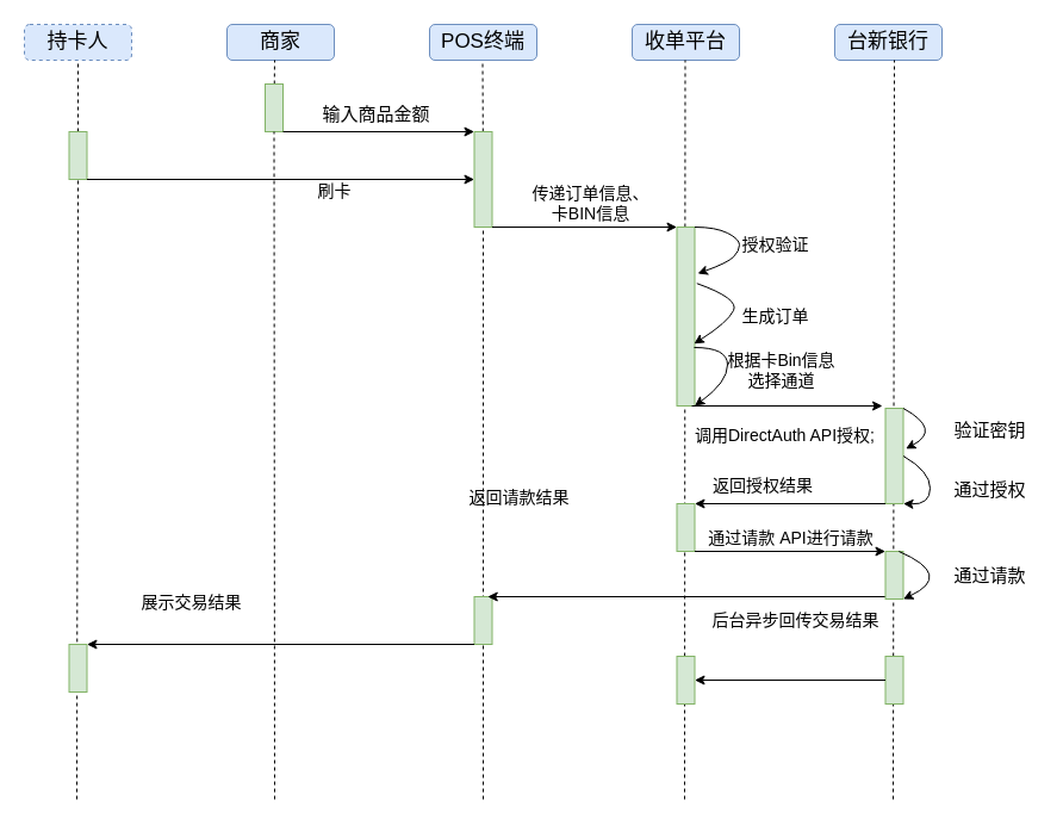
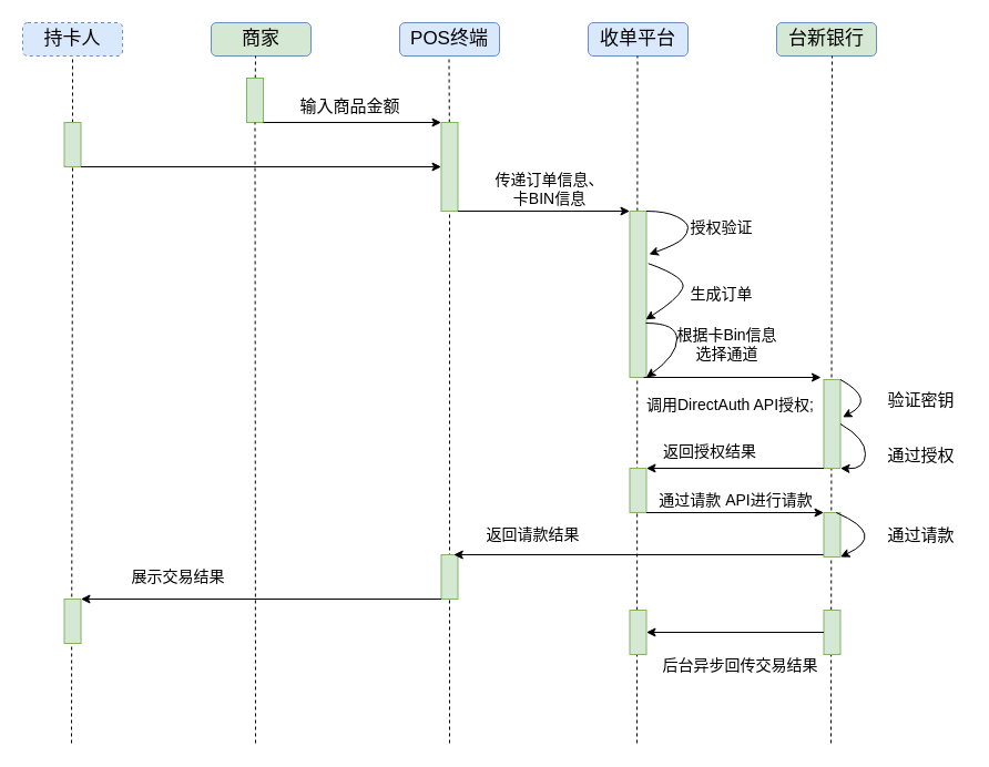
- <mxCell id="3" value="商家" style="rounded=1;whiteSpace=wrap;html=1;fillColor=#dae8fc;strokeColor=#6c8ebf;fontSize=17;" parent="1" vertex="1"><mxGeometry x="190" y="20" width="90" height="30" as="geometry" /></mxCell>
+ <mxCell id="3" value="商家" style="rounded=1;whiteSpace=wrap;html=1;fillColor=#d5e8d4;strokeColor=#6c8ebf;fontSize=17;" parent="1" vertex="1"><mxGeometry x="190" y="20" width="90" height="30" as="geometry" /></mxCell>
- <mxCell id="6" value="台新银行" style="rounded=1;whiteSpace=wrap;html=1;fillColor=#dae8fc;strokeColor=#6c8ebf;fontSize=17;" parent="1" vertex="1"><mxGeometry x="700" y="20" width="90" height="30" as="geometry" /></mxCell>
+ <mxCell id="6" value="台新银行" style="rounded=1;whiteSpace=wrap;html=1;fillColor=#d5e8d4;strokeColor=#6c8ebf;fontSize=17;" parent="1" vertex="1"><mxGeometry x="700" y="20" width="90" height="30" as="geometry" /></mxCell>
- <mxCell id="18" value="刷卡" style="text;html=1;align=center;verticalAlign=middle;resizable=0;points=[];autosize=1;fontSize=14;" parent="1" vertex="1"><mxGeometry x="260" y="150" width="40" height="20" as="geometry" /></mxCell>
- <mxCell id="54" value="返回请款结果" style="text;html=1;align=center;verticalAlign=middle;resizable=0;points=[];autosize=1;fontSize=14;" vertex="1" parent="1"><mxGeometry x="385" y="407" width="100" height="20" as="geometry" /></mxCell>
+ <mxCell id="54" value="返回请款结果" style="text;html=1;align=center;verticalAlign=middle;resizable=0;points=[];autosize=1;fontSize=14;" vertex="1" parent="1"><mxGeometry x="430" y="472" width="100" height="20" as="geometry" /></mxCell>
- <mxCell id="35" value="展示交易结果" style="text;html=1;align=center;verticalAlign=middle;resizable=0;points=[];autosize=1;fontSize=14;" parent="1" vertex="1"><mxGeometry x="110" y="495" width="100" height="20" as="geometry" /></mxCell>
+ <mxCell id="35" value="展示交易结果" style="text;html=1;align=center;verticalAlign=middle;resizable=0;points=[];autosize=1;fontSize=14;" parent="1" vertex="1"><mxGeometry x="110" y="510" width="100" height="20" as="geometry" /></mxCell>
- <mxCell id="43" value="后台异步回传交易结果" style="text;html=1;align=center;verticalAlign=middle;resizable=0;points=[];autosize=1;fontSize=14;" parent="1" vertex="1"><mxGeometry x="587" y="510" width="160" height="20" as="geometry" /></mxCell>
+ <mxCell id="43" value="后台异步回传交易结果" style="text;html=1;align=center;verticalAlign=middle;resizable=0;points=[];autosize=1;fontSize=14;" parent="1" vertex="1"><mxGeometry x="587" y="590" width="160" height="20" as="geometry" /></mxCell>
